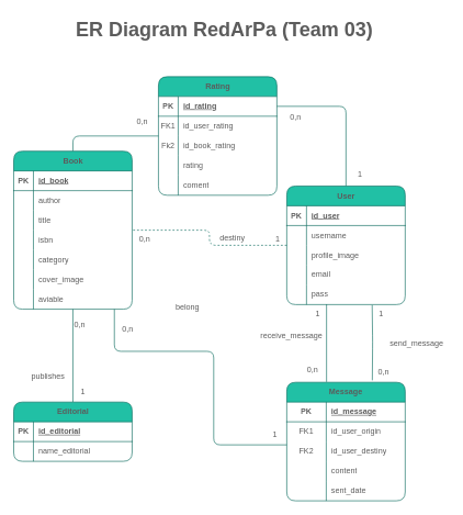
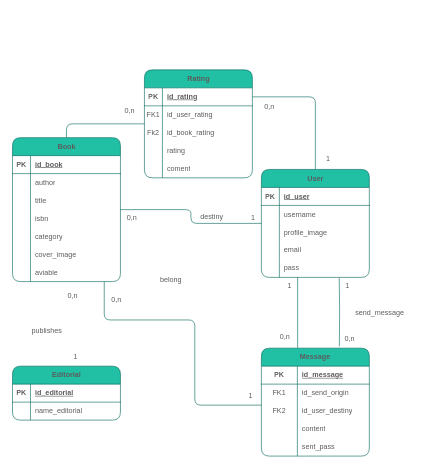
- <mxCell id="56" value="&lt;b&gt;&lt;font style=&quot;font-size: 30px;&quot;&gt;ER Diagram RedArPa (Team 03)&lt;/font&gt;&lt;/b&gt;" style="text;html=1;align=center;verticalAlign=middle;resizable=0;points=[];autosize=1;strokeColor=none;fillColor=none;fontColor=#5C5C5C;rounded=1;labelBackgroundColor=none;" vertex="1" parent="1"><mxGeometry x="105" y="20" width="469" height="48" as="geometry" /></mxCell>
- <mxCell id="51" style="edgeStyle=orthogonalEdgeStyle;rounded=1;orthogonalLoop=1;jettySize=auto;html=1;endArrow=none;endFill=0;labelBackgroundColor=none;strokeColor=#006658;fontColor=default;dashed=1;" edge="1" parent="1" source="28" target="4"><mxGeometry relative="1" as="geometry" /></mxCell>
+ <mxCell id="51" style="edgeStyle=orthogonalEdgeStyle;rounded=1;orthogonalLoop=1;jettySize=auto;html=1;endArrow=none;endFill=0;labelBackgroundColor=none;strokeColor=#006658;fontColor=default;" edge="1" parent="1" source="28" target="4"><mxGeometry relative="1" as="geometry" /></mxCell>
- <mxCell id="82" value="receive_message" style="text;html=1;align=center;verticalAlign=middle;resizable=0;points=[];autosize=1;strokeColor=none;fillColor=none;fontColor=#5C5C5C;rounded=1;labelBackgroundColor=none;" vertex="1" parent="1"><mxGeometry x="386" y="497" width="112" height="26" as="geometry" /></mxCell>
- <mxCell id="2" style="edgeStyle=orthogonalEdgeStyle;rounded=1;orthogonalLoop=1;jettySize=auto;html=1;entryX=0.5;entryY=0;entryDx=0;entryDy=0;endArrow=none;endFill=0;labelBackgroundColor=none;strokeColor=#006658;fontColor=default;" edge="1" parent="1" source="4" target="44"><mxGeometry relative="1" as="geometry" /></mxCell>
- <mxCell id="84" value="publishes" style="text;html=1;align=center;verticalAlign=middle;resizable=0;points=[];autosize=1;strokeColor=none;fillColor=none;fontColor=#5C5C5C;rounded=1;labelBackgroundColor=none;" vertex="1" parent="1"><mxGeometry x="37" y="559" width="69" height="26" as="geometry" /></mxCell>
+ <mxCell id="84" value="publishes" style="text;html=1;align=center;verticalAlign=middle;resizable=0;points=[];autosize=1;strokeColor=none;fillColor=none;fontColor=#5C5C5C;rounded=1;labelBackgroundColor=none;" vertex="1" parent="1"><mxGeometry x="42" y="539" width="69" height="26" as="geometry" /></mxCell>
- <mxCell id="64" value="id_user_origin" style="shape=partialRectangle;connectable=0;fillColor=none;top=0;left=0;bottom=0;right=0;align=left;spacingLeft=6;overflow=hidden;html=1;whiteSpace=wrap;strokeColor=#006658;fontColor=#5C5C5C;rounded=1;labelBackgroundColor=none;" vertex="1" parent="62"><mxGeometry x="60" width="120" height="30" as="geometry"><mxRectangle width="120" height="30" as="alternateBounds" /></mxGeometry></mxCell>
+ <mxCell id="64" value="id_send_origin" style="shape=partialRectangle;connectable=0;fillColor=none;top=0;left=0;bottom=0;right=0;align=left;spacingLeft=6;overflow=hidden;html=1;whiteSpace=wrap;strokeColor=#006658;fontColor=#5C5C5C;rounded=1;labelBackgroundColor=none;" vertex="1" parent="62"><mxGeometry x="60" width="120" height="30" as="geometry"><mxRectangle width="120" height="30" as="alternateBounds" /></mxGeometry></mxCell>
- <mxCell id="73" value="sent_date" style="shape=partialRectangle;connectable=0;fillColor=none;top=0;left=0;bottom=0;right=0;align=left;spacingLeft=6;overflow=hidden;html=1;whiteSpace=wrap;strokeColor=#006658;fontColor=#5C5C5C;rounded=1;labelBackgroundColor=none;" vertex="1" parent="71"><mxGeometry x="60" width="120" height="30" as="geometry"><mxRectangle width="120" height="30" as="alternateBounds" /></mxGeometry></mxCell>
+ <mxCell id="73" value="sent_pass" style="shape=partialRectangle;connectable=0;fillColor=none;top=0;left=0;bottom=0;right=0;align=left;spacingLeft=6;overflow=hidden;html=1;whiteSpace=wrap;strokeColor=#006658;fontColor=#5C5C5C;rounded=1;labelBackgroundColor=none;" vertex="1" parent="71"><mxGeometry x="60" width="120" height="30" as="geometry"><mxRectangle width="120" height="30" as="alternateBounds" /></mxGeometry></mxCell>
